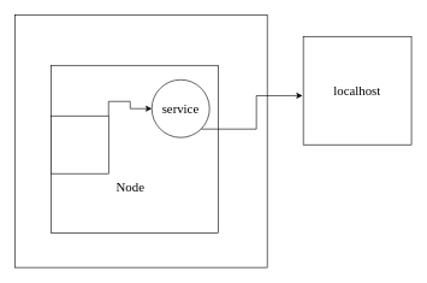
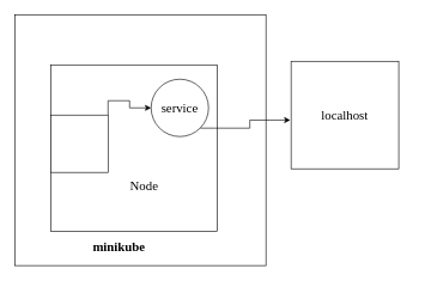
- <mxCell id="10" value="localhost" style="whiteSpace=wrap;html=1;aspect=fixed;fontFamily=Times New Roman;fontSize=18;" vertex="1" parent="1"><mxGeometry x="420" y="50" width="150" height="150" as="geometry" /></mxCell>
+ <mxCell id="10" value="localhost" style="whiteSpace=wrap;html=1;aspect=fixed;fontFamily=Times New Roman;fontSize=18;" vertex="1" parent="1"><mxGeometry x="405" y="85" width="150" height="150" as="geometry" /></mxCell>
- <mxCell id="7" value="Node" style="text;html=1;resizable=0;autosize=1;align=center;verticalAlign=middle;points=[];fillColor=none;strokeColor=none;rounded=0;fontFamily=Times New Roman;fontSize=18;" vertex="1" parent="1"><mxGeometry x="150" y="240" width="60" height="40" as="geometry" /></mxCell>
+ <mxCell id="7" value="Node" style="text;html=1;resizable=0;autosize=1;align=center;verticalAlign=middle;points=[];fillColor=none;strokeColor=none;rounded=0;fontFamily=Times New Roman;fontSize=18;" vertex="1" parent="1"><mxGeometry x="170" y="240" width="60" height="40" as="geometry" /></mxCell>
+ <mxCell id="4" value="&lt;b&gt;&lt;font style=&quot;font-size: 18px;&quot;&gt;minikube&lt;/font&gt;&lt;/b&gt;" style="text;html=1;resizable=0;autosize=1;align=center;verticalAlign=middle;points=[];fillColor=none;strokeColor=none;rounded=0;fontFamily=Times New Roman;" vertex="1" parent="1"><mxGeometry x="115" y="325" width="100" height="40" as="geometry" /></mxCell>
